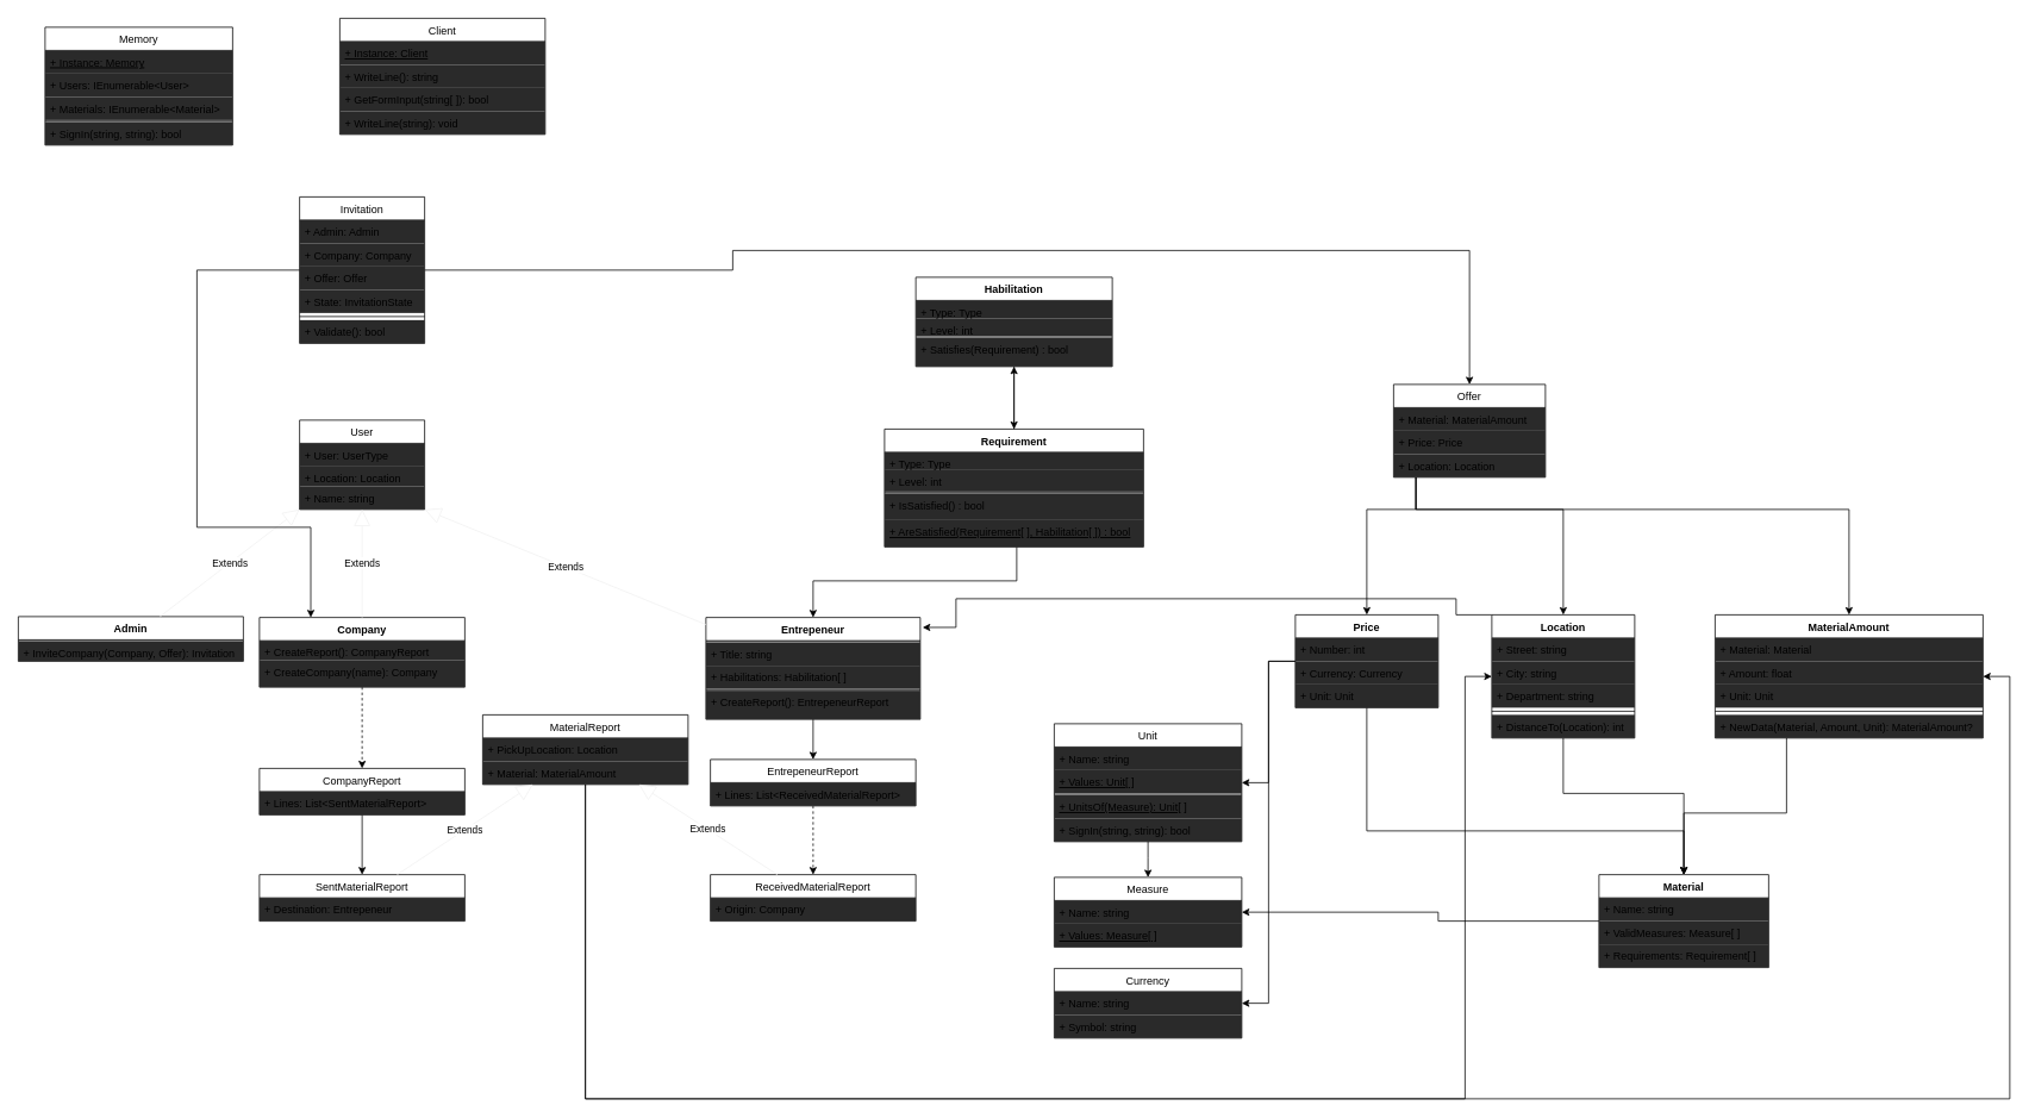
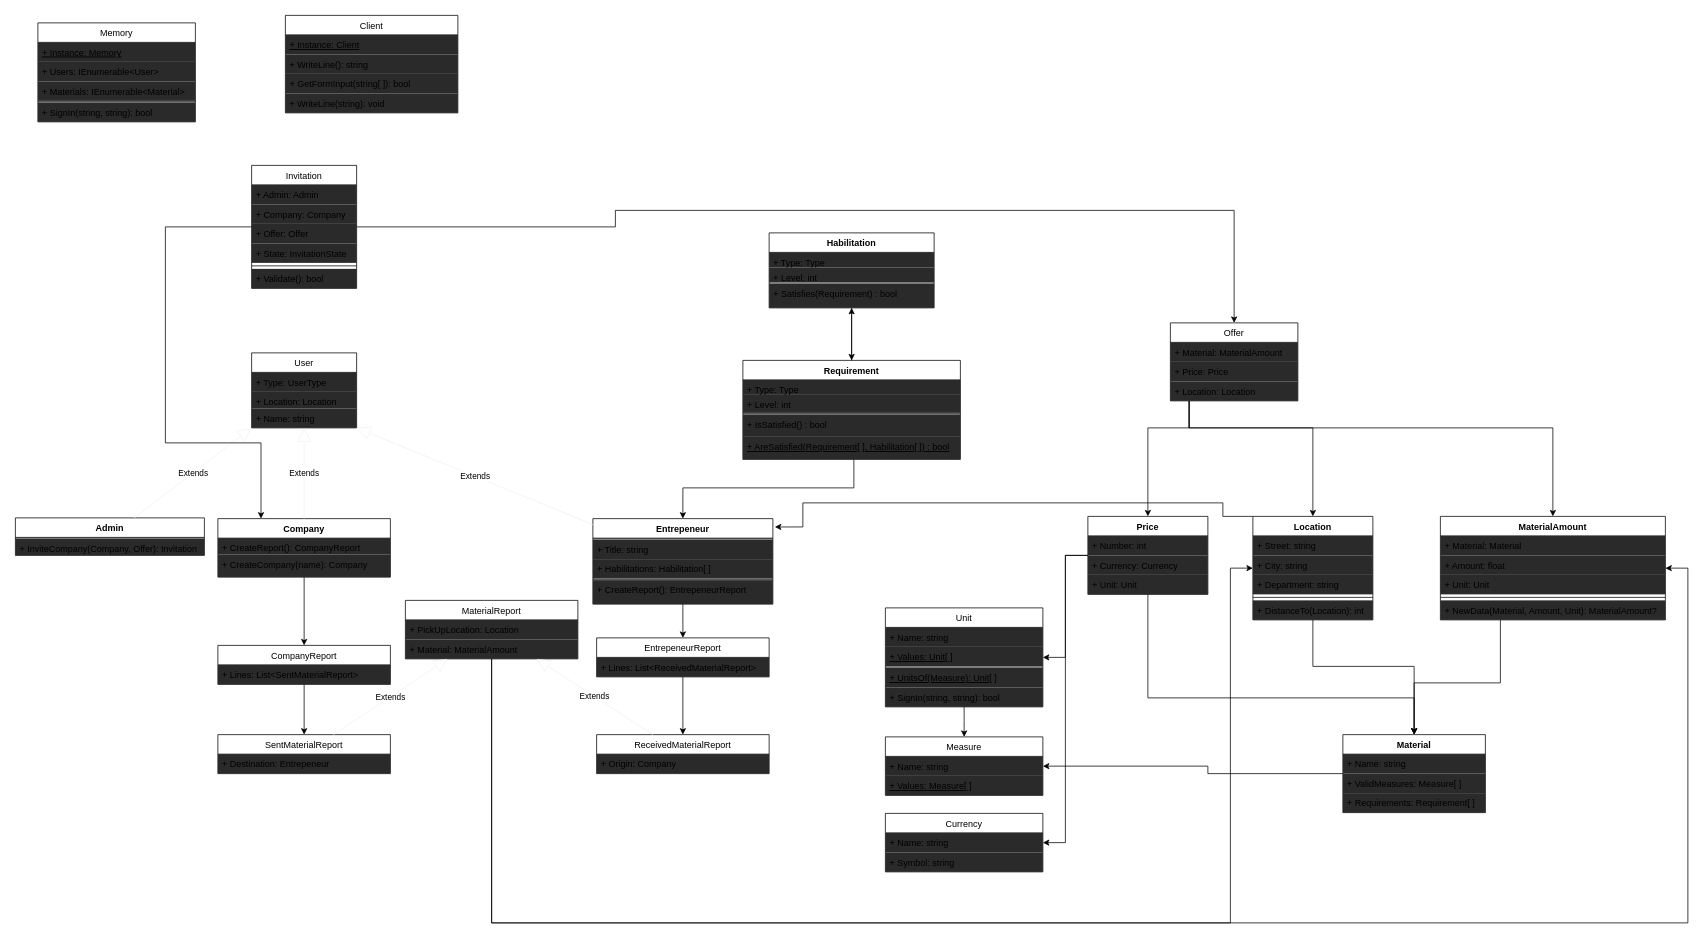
- <mxCell id="82" value="+ User: UserType" style="text;align=left;verticalAlign=top;spacingLeft=4;spacingRight=4;overflow=hidden;rotatable=0;points=[[0,0.5],[1,0.5]];portConstraint=eastwest;fillColor=#2a2a2a;" parent="81" vertex="1"><mxGeometry y="26" width="140" height="26" as="geometry" /></mxCell>
+ <mxCell id="82" value="+ Type: UserType" style="text;align=left;verticalAlign=top;spacingLeft=4;spacingRight=4;overflow=hidden;rotatable=0;points=[[0,0.5],[1,0.5]];portConstraint=eastwest;fillColor=#2a2a2a;" parent="81" vertex="1"><mxGeometry y="26" width="140" height="26" as="geometry" /></mxCell>
- <mxCell id="2" style="edgeStyle=orthogonalEdgeStyle;rounded=0;orthogonalLoop=1;jettySize=auto;html=1;entryX=0.5;entryY=0;entryDx=0;entryDy=0;dashed=1;" parent="1" source="3" target="7" edge="1"><mxGeometry relative="1" as="geometry" /></mxCell>
+ <mxCell id="2" style="edgeStyle=orthogonalEdgeStyle;rounded=0;orthogonalLoop=1;jettySize=auto;html=1;entryX=0.5;entryY=0;entryDx=0;entryDy=0;" parent="1" source="3" target="7" edge="1"><mxGeometry relative="1" as="geometry" /></mxCell>
- <mxCell id="16" style="edgeStyle=orthogonalEdgeStyle;rounded=0;orthogonalLoop=1;jettySize=auto;html=1;entryX=0.5;entryY=0;entryDx=0;entryDy=0;dashed=1;" parent="1" source="17" target="70" edge="1"><mxGeometry relative="1" as="geometry"><Array as="points"><mxPoint x="910" y="960" /><mxPoint x="910" y="960" /></Array></mxGeometry></mxCell>
+ <mxCell id="16" style="edgeStyle=orthogonalEdgeStyle;rounded=0;orthogonalLoop=1;jettySize=auto;html=1;entryX=0.5;entryY=0;entryDx=0;entryDy=0;" parent="1" source="17" target="70" edge="1"><mxGeometry relative="1" as="geometry"><Array as="points"><mxPoint x="910" y="960" /><mxPoint x="910" y="960" /></Array></mxGeometry></mxCell>
